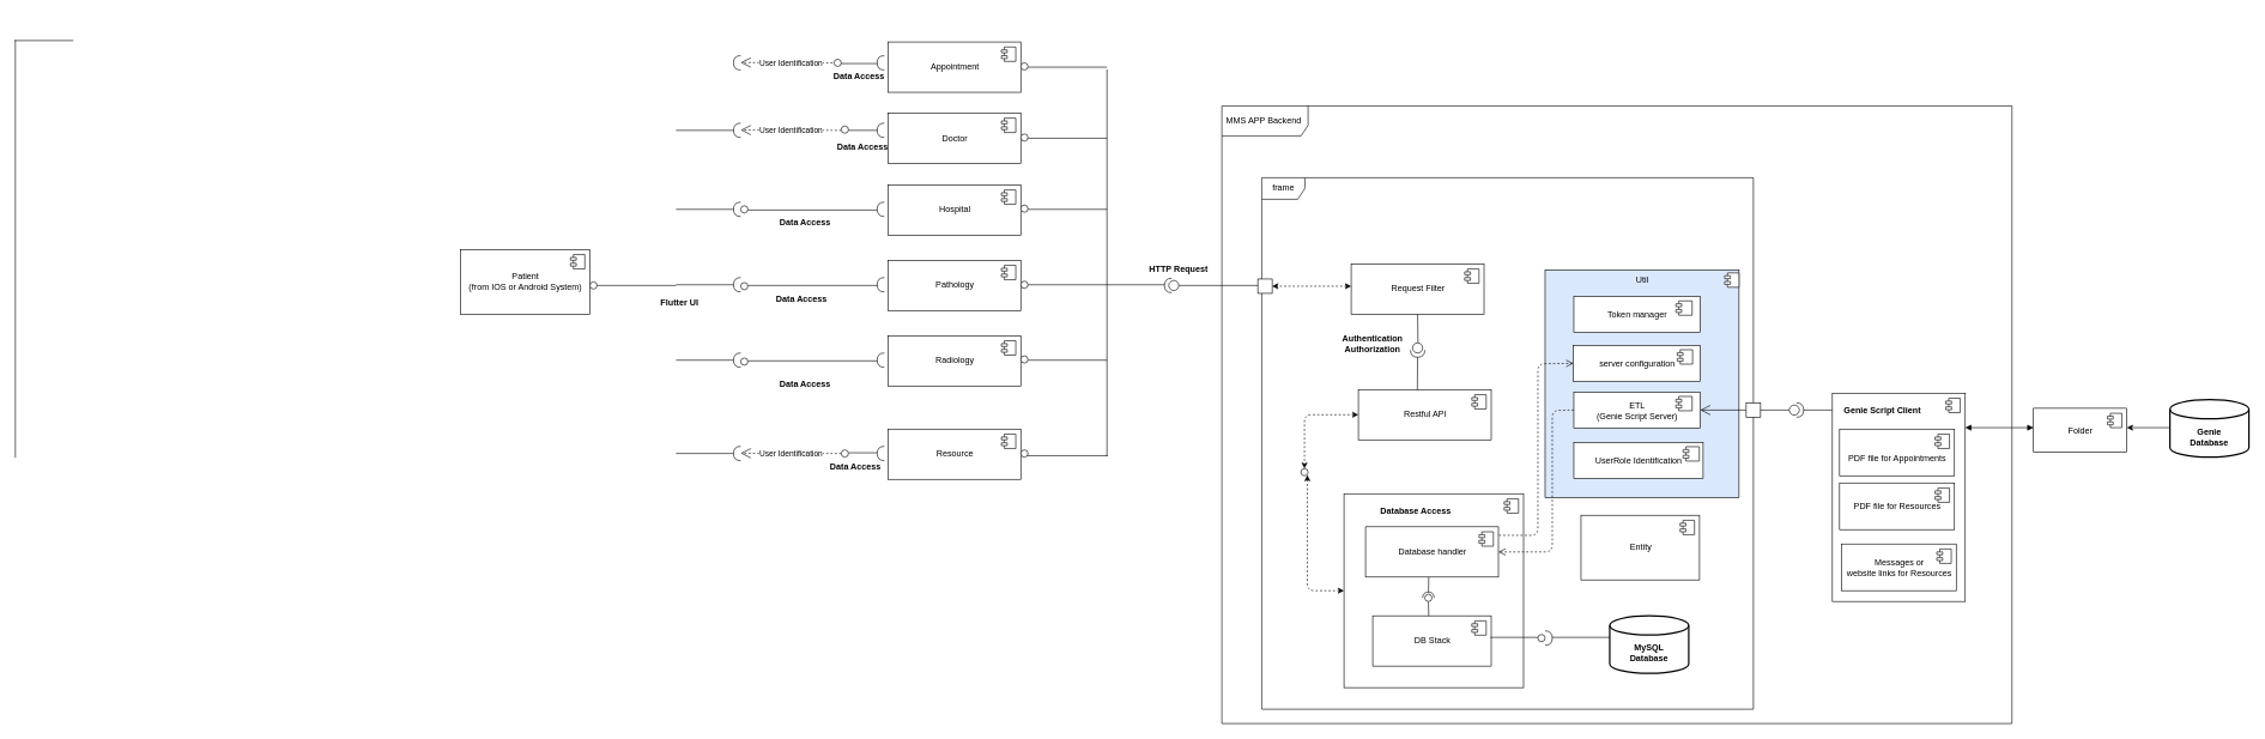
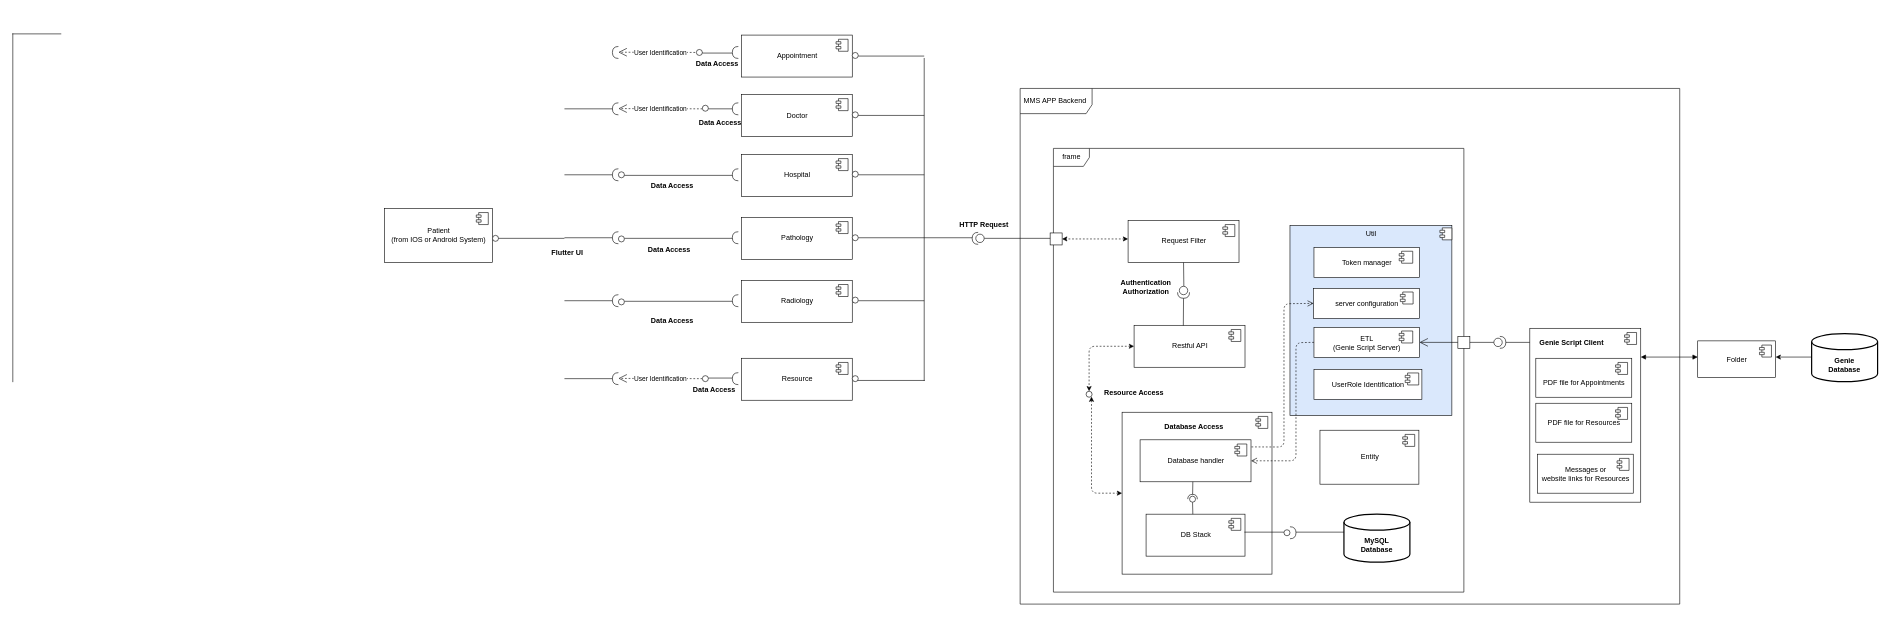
+ <mxCell id="124" value="Resource Access" style="text;align=center;fontStyle=1;verticalAlign=middle;spacingLeft=3;spacingRight=3;strokeColor=none;rotatable=0;points=[[0,0.5],[1,0.5]];portConstraint=eastwest;" vertex="1" parent="1"><mxGeometry x="1850" y="605" width="80" height="26" as="geometry" /></mxCell>
- <mxCell id="89" value="Database Access" style="text;align=center;fontStyle=1;verticalAlign=middle;spacingLeft=3;spacingRight=3;strokeColor=none;rotatable=0;points=[[0,0.5],[1,0.5]];portConstraint=eastwest;" vertex="1" parent="1"><mxGeometry x="1930" y="661" width="80" height="26" as="geometry" /></mxCell>
+ <mxCell id="89" value="Database Access" style="text;align=center;fontStyle=1;verticalAlign=middle;spacingLeft=3;spacingRight=3;strokeColor=none;rotatable=0;points=[[0,0.5],[1,0.5]];portConstraint=eastwest;" vertex="1" parent="1"><mxGeometry x="1950" y="661" width="80" height="26" as="geometry" /></mxCell>
